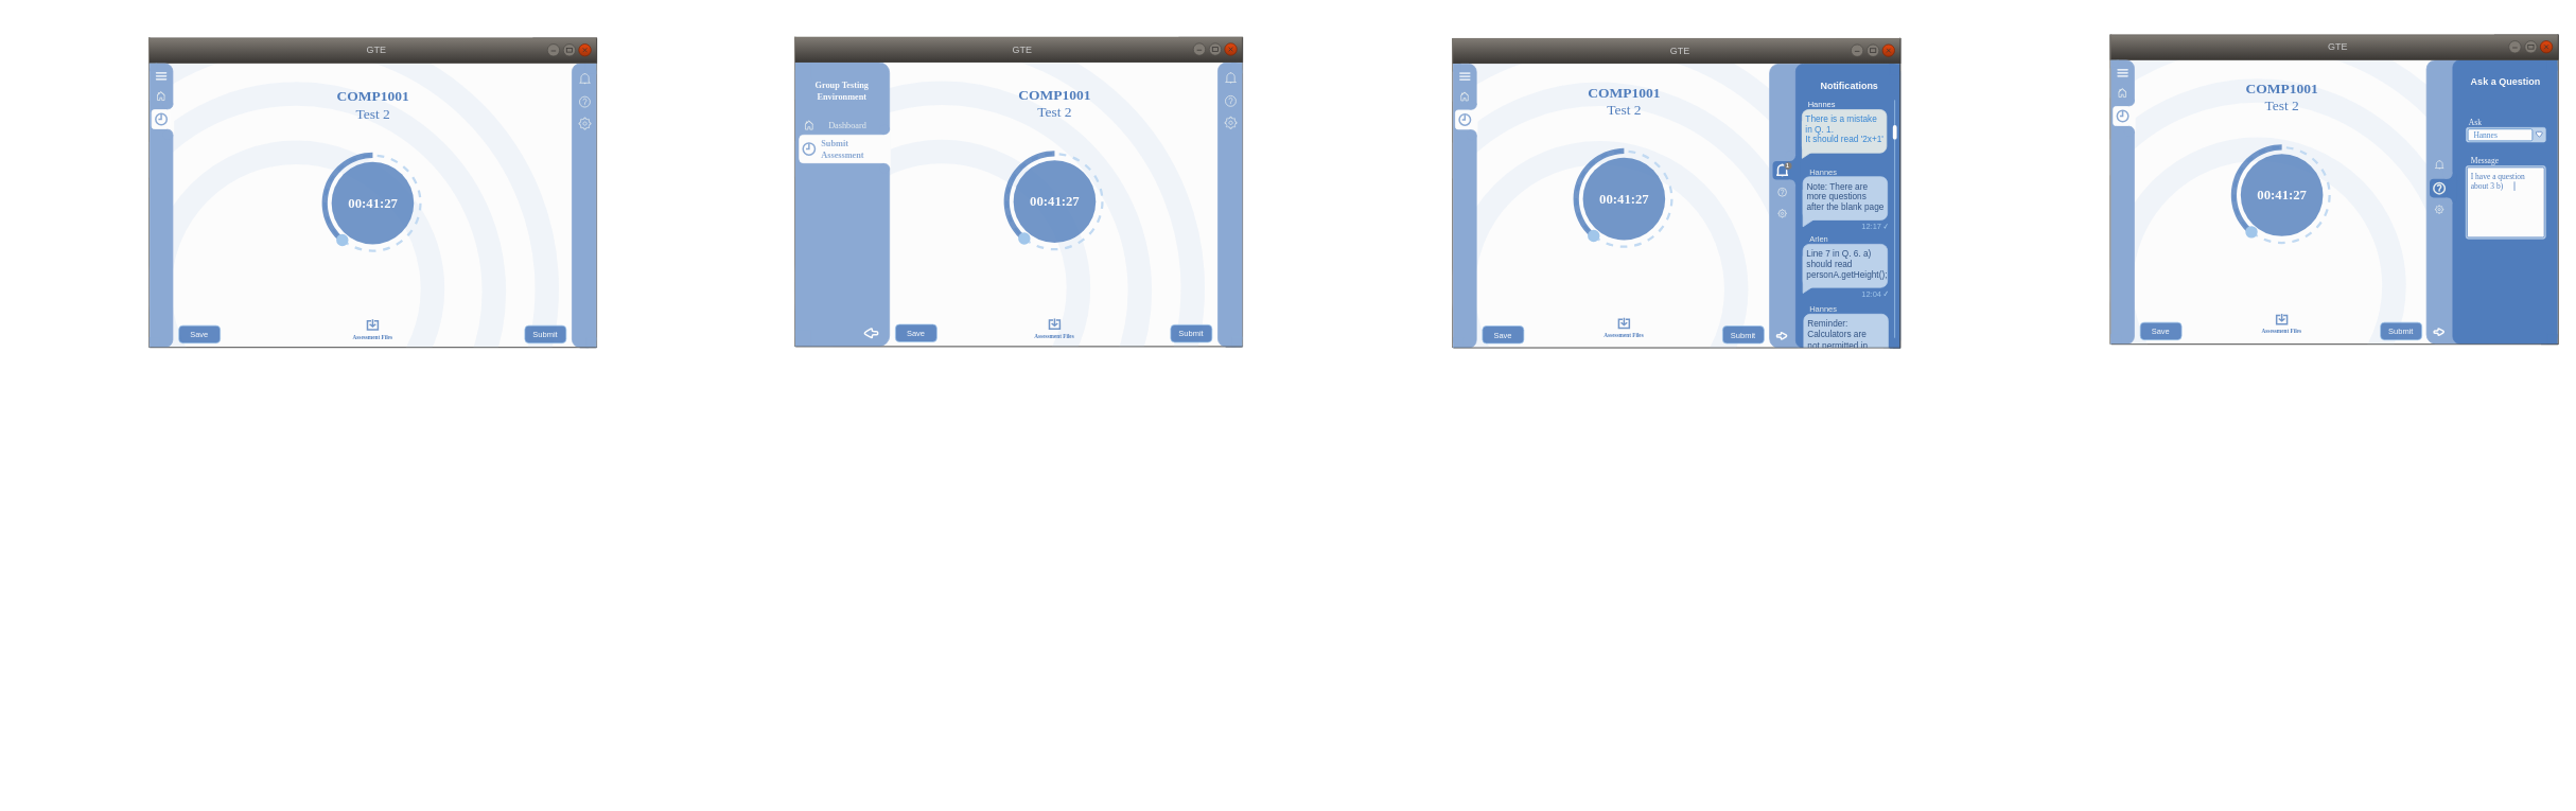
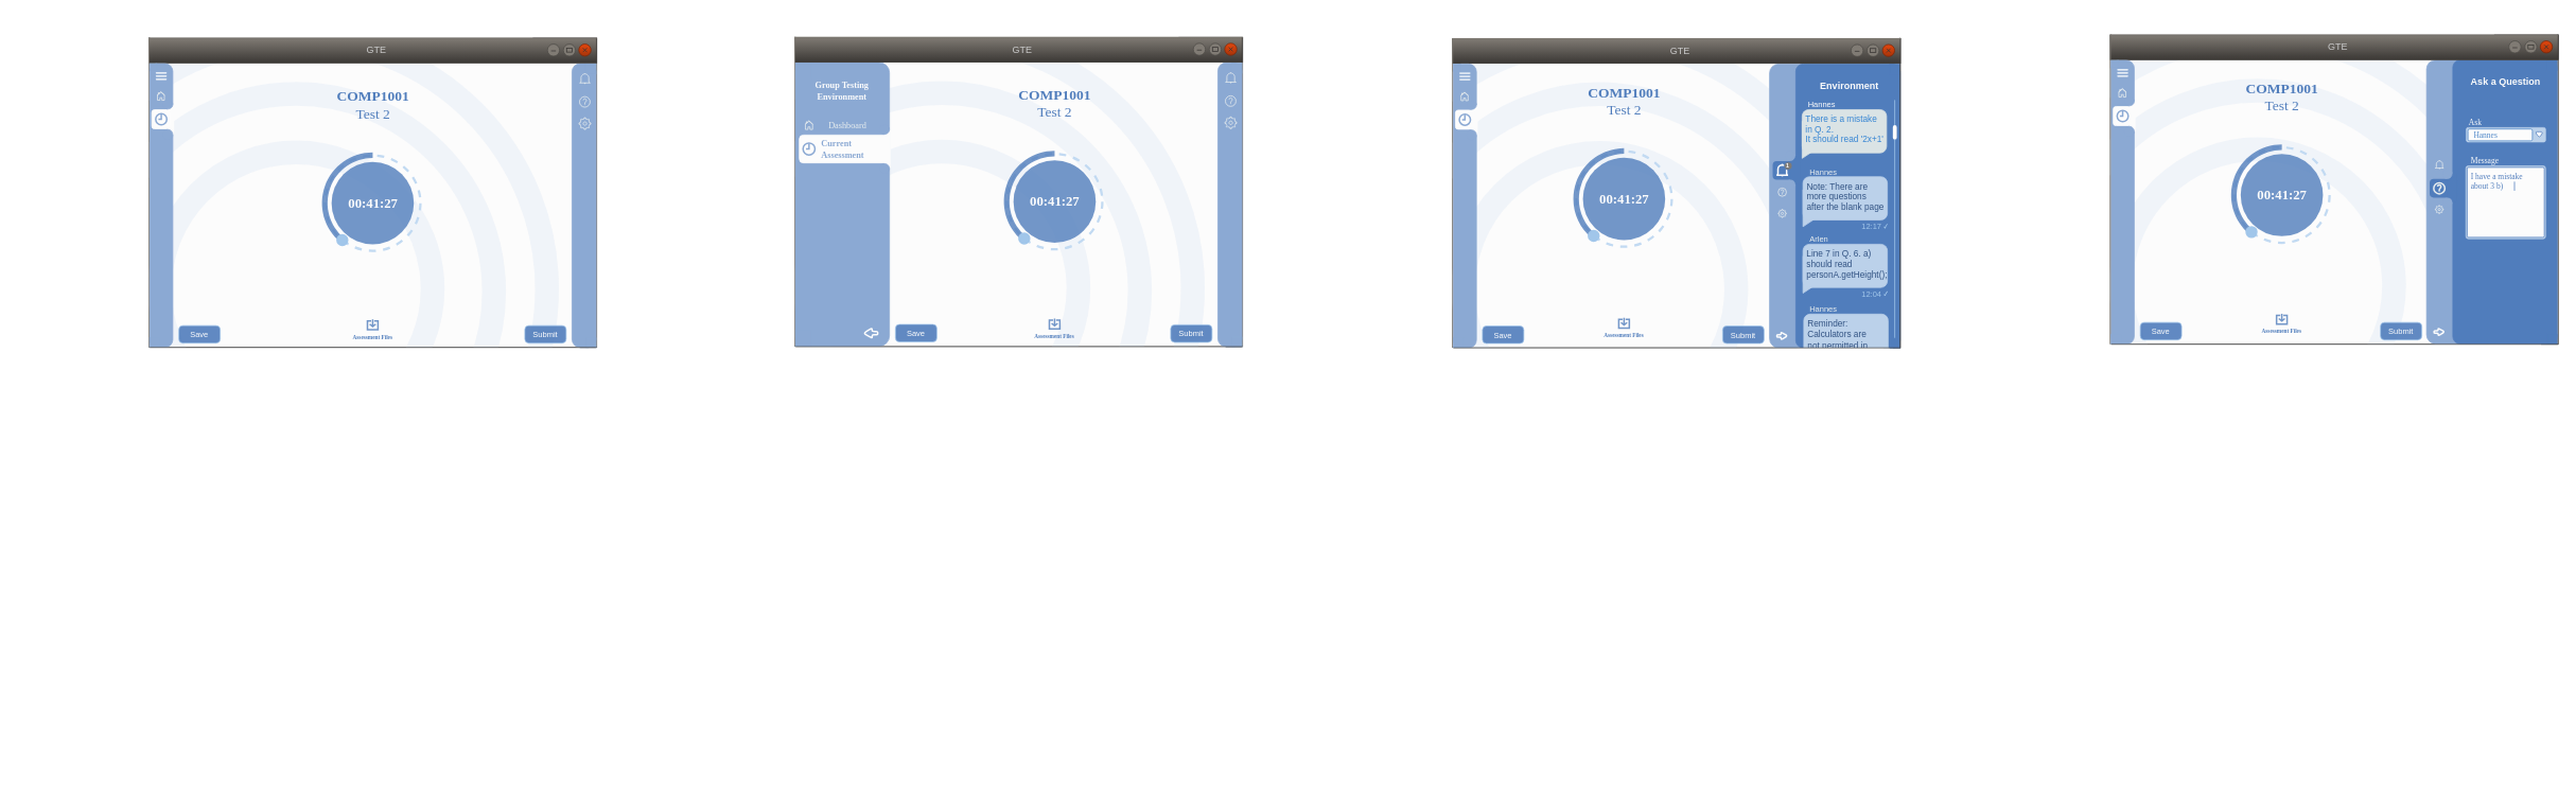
- <mxCell id="118" value="&lt;b&gt;&lt;font color=&quot;#fcfcfc&quot;&gt;Notifications&lt;/font&gt;&lt;/b&gt;&lt;b style=&quot;&quot;&gt;&lt;br&gt;&lt;/b&gt;" style="text;html=1;align=center;verticalAlign=middle;resizable=0;points=[];autosize=1;strokeColor=none;fillColor=none;fontColor=#507DBC;" parent="101" vertex="1"><mxGeometry x="587.5" y="50.89" width="83" height="18" as="geometry" /></mxCell>
+ <mxCell id="118" value="&lt;b&gt;&lt;font color=&quot;#fcfcfc&quot;&gt;Environment&lt;/font&gt;&lt;/b&gt;&lt;b style=&quot;&quot;&gt;&lt;br&gt;&lt;/b&gt;" style="text;html=1;align=center;verticalAlign=middle;resizable=0;points=[];autosize=1;strokeColor=none;fillColor=none;fontColor=#507DBC;" parent="101" vertex="1"><mxGeometry x="587.5" y="50.89" width="83" height="18" as="geometry" /></mxCell>
- <mxCell id="130" value="&lt;div style=&quot;text-align: left; font-size: 11px;&quot;&gt;&lt;span style=&quot;background-color: initial;&quot;&gt;&lt;font color=&quot;#3685d3&quot; style=&quot;font-size: 11px;&quot;&gt;There is a mistake&amp;nbsp;&lt;/font&gt;&lt;/span&gt;&lt;/div&gt;&lt;div style=&quot;text-align: left; font-size: 11px;&quot;&gt;&lt;span style=&quot;background-color: initial;&quot;&gt;&lt;font color=&quot;#3685d3&quot;&gt;in Q. 1.&lt;/font&gt;&lt;/span&gt;&lt;/div&gt;&lt;div style=&quot;text-align: left; font-size: 11px;&quot;&gt;&lt;font color=&quot;#3685d3&quot;&gt;It should read '2x+1'&lt;/font&gt;&lt;/div&gt;" style="text;html=1;align=center;verticalAlign=middle;resizable=0;points=[];autosize=1;strokeColor=none;fillColor=none;fontColor=#507DBC;" parent="101" vertex="1"><mxGeometry x="569" y="90.89" width="108" height="46" as="geometry" /></mxCell>
+ <mxCell id="130" value="&lt;div style=&quot;text-align: left; font-size: 11px;&quot;&gt;&lt;span style=&quot;background-color: initial;&quot;&gt;&lt;font color=&quot;#3685d3&quot; style=&quot;font-size: 11px;&quot;&gt;There is a mistake&amp;nbsp;&lt;/font&gt;&lt;/span&gt;&lt;/div&gt;&lt;div style=&quot;text-align: left; font-size: 11px;&quot;&gt;&lt;span style=&quot;background-color: initial;&quot;&gt;&lt;font color=&quot;#3685d3&quot;&gt;in Q. 2.&lt;/font&gt;&lt;/span&gt;&lt;/div&gt;&lt;div style=&quot;text-align: left; font-size: 11px;&quot;&gt;&lt;font color=&quot;#3685d3&quot;&gt;It should read '2x+1'&lt;/font&gt;&lt;/div&gt;" style="text;html=1;align=center;verticalAlign=middle;resizable=0;points=[];autosize=1;strokeColor=none;fillColor=none;fontColor=#507DBC;" parent="101" vertex="1"><mxGeometry x="569" y="90.89" width="108" height="46" as="geometry" /></mxCell>
- <mxCell id="73" value="&lt;b style=&quot;&quot;&gt;&lt;font&gt;Submit Assessment&lt;/font&gt;&lt;/b&gt;" style="text;html=1;strokeColor=none;fillColor=none;align=left;verticalAlign=middle;whiteSpace=wrap;rounded=0;fontFamily=Verdana;fontSize=11;fontColor=#8BA9D3;" parent="51" vertex="1"><mxGeometry x="162.36" y="125.34" width="60" height="30" as="geometry" /></mxCell>
+ <mxCell id="73" value="&lt;b style=&quot;&quot;&gt;&lt;font&gt;Current Assessment&lt;/font&gt;&lt;/b&gt;" style="text;html=1;strokeColor=none;fillColor=none;align=left;verticalAlign=middle;whiteSpace=wrap;rounded=0;fontFamily=Verdana;fontSize=11;fontColor=#8BA9D3;" parent="51" vertex="1"><mxGeometry x="162.36" y="125.34" width="60" height="30" as="geometry" /></mxCell>
- <mxCell id="214" value="&lt;font face=&quot;Verdana&quot; color=&quot;#507dbc&quot;&gt;I have a question &lt;br&gt;about 3 b)&lt;/font&gt;" style="text;html=1;align=left;verticalAlign=middle;resizable=0;points=[];autosize=1;strokeColor=none;fillColor=none;fontSize=10;fontColor=#FFFFFF;" parent="180" vertex="1"><mxGeometry x="582" y="168.86" width="98" height="30" as="geometry" /></mxCell>
+ <mxCell id="214" value="&lt;font face=&quot;Verdana&quot; color=&quot;#507dbc&quot;&gt;I have a mistake &lt;br&gt;about 3 b)&lt;/font&gt;" style="text;html=1;align=left;verticalAlign=middle;resizable=0;points=[];autosize=1;strokeColor=none;fillColor=none;fontSize=10;fontColor=#FFFFFF;" parent="180" vertex="1"><mxGeometry x="582" y="168.86" width="98" height="30" as="geometry" /></mxCell>
